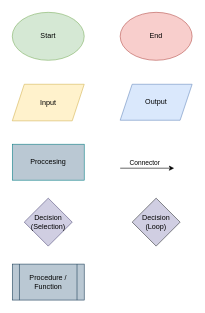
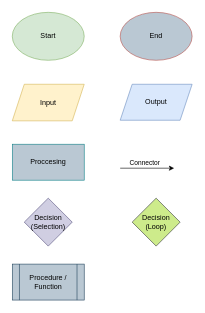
- <mxCell id="3" value="End" style="ellipse;whiteSpace=wrap;html=1;fillColor=#f8cecc;strokeColor=#b85450;" parent="1" vertex="1"><mxGeometry x="200" y="20" width="120" height="80" as="geometry" /></mxCell>
+ <mxCell id="3" value="End" style="ellipse;whiteSpace=wrap;html=1;fillColor=#bac8d3;strokeColor=#b85450;" parent="1" vertex="1"><mxGeometry x="200" y="20" width="120" height="80" as="geometry" /></mxCell>
- <mxCell id="8" value="Decision (Loop)" style="rhombus;whiteSpace=wrap;html=1;fillColor=#d0cee2;strokeColor=#36393d;" parent="1" vertex="1"><mxGeometry x="220" y="330" width="80" height="80" as="geometry" /></mxCell>
+ <mxCell id="8" value="Decision (Loop)" style="rhombus;whiteSpace=wrap;html=1;fillColor=#cdeb8b;strokeColor=#36393d;" parent="1" vertex="1"><mxGeometry x="220" y="330" width="80" height="80" as="geometry" /></mxCell>
